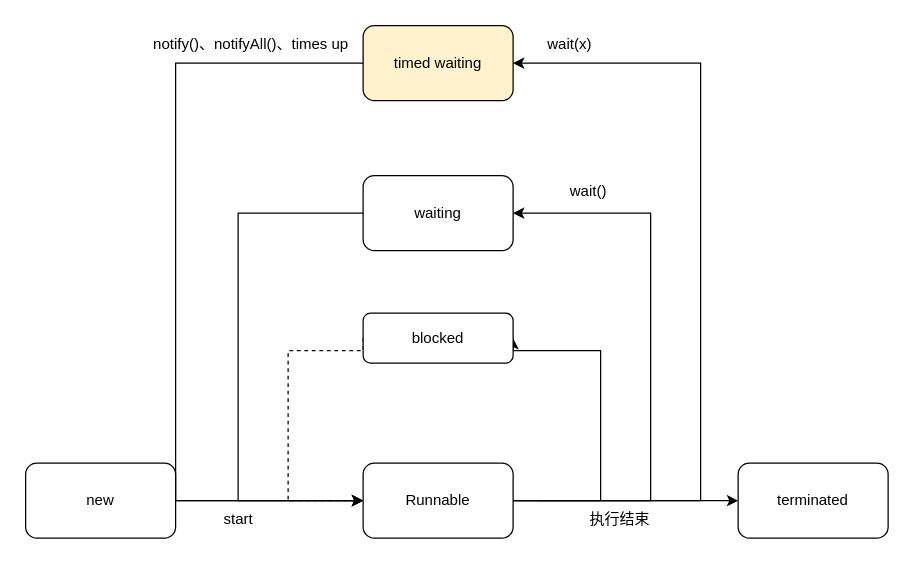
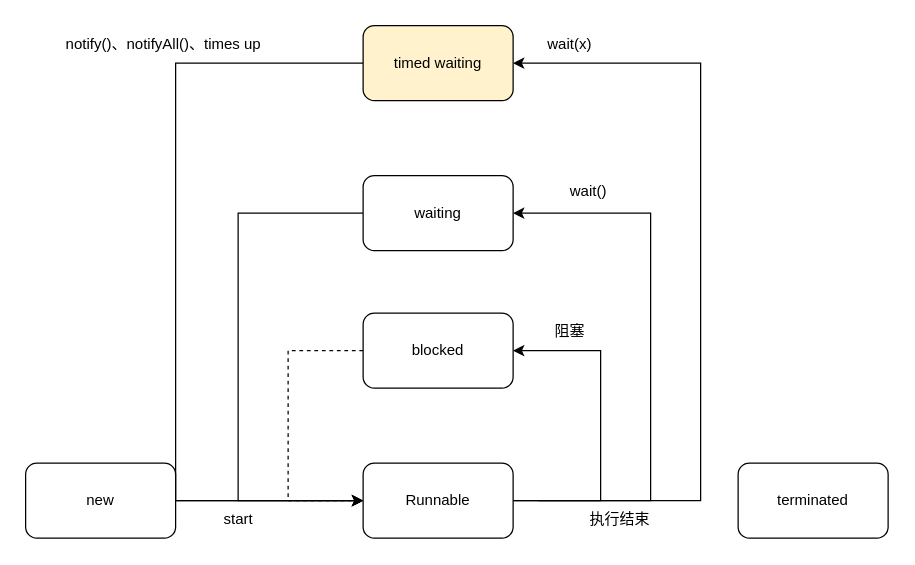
- <mxCell id="21" value="notify()、notifyAll()、times up" style="text;html=1;align=center;verticalAlign=middle;resizable=0;points=[];autosize=1;strokeColor=none;fillColor=none;" vertex="1" parent="1"><mxGeometry x="110" y="20" width="180" height="30" as="geometry" /></mxCell>
+ <mxCell id="21" value="notify()、notifyAll()、times up" style="text;html=1;align=center;verticalAlign=middle;resizable=0;points=[];autosize=1;strokeColor=none;fillColor=none;" vertex="1" parent="1"><mxGeometry x="40" y="20" width="180" height="30" as="geometry" /></mxCell>
+ <mxCell id="18" value="阻塞" style="text;html=1;align=center;verticalAlign=middle;resizable=0;points=[];autosize=1;strokeColor=none;fillColor=none;" vertex="1" parent="1"><mxGeometry x="430" y="250" width="50" height="30" as="geometry" /></mxCell>
- <mxCell id="11" value="blocked" style="rounded=1;whiteSpace=wrap;html=1;" vertex="1" parent="1"><mxGeometry x="290" y="250" width="120" height="40" as="geometry" /></mxCell>
+ <mxCell id="11" value="blocked" style="rounded=1;whiteSpace=wrap;html=1;" vertex="1" parent="1"><mxGeometry x="290" y="250" width="120" height="60" as="geometry" /></mxCell>
- <mxCell id="4" style="edgeStyle=orthogonalEdgeStyle;rounded=0;orthogonalLoop=1;jettySize=auto;html=1;" edge="1" parent="1" source="8" target="9"><mxGeometry relative="1" as="geometry" /></mxCell>
